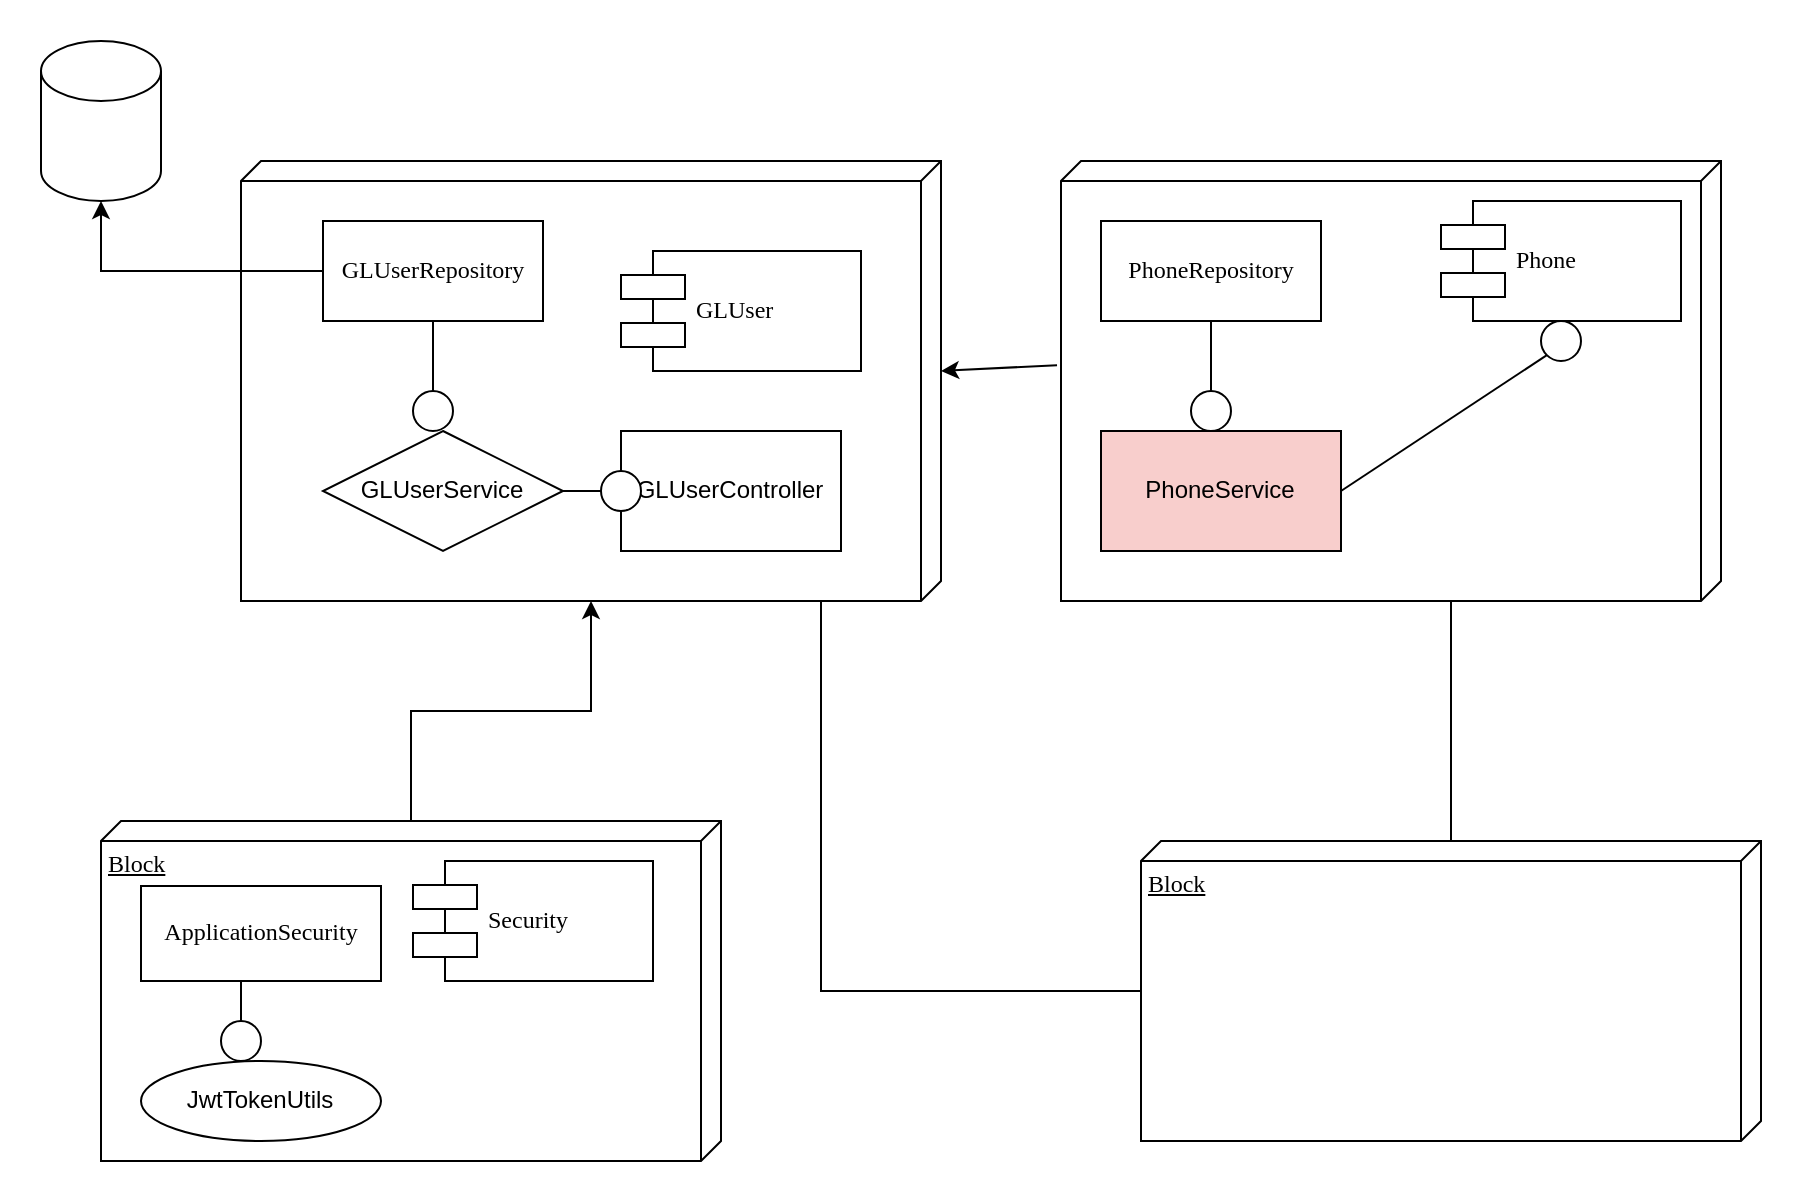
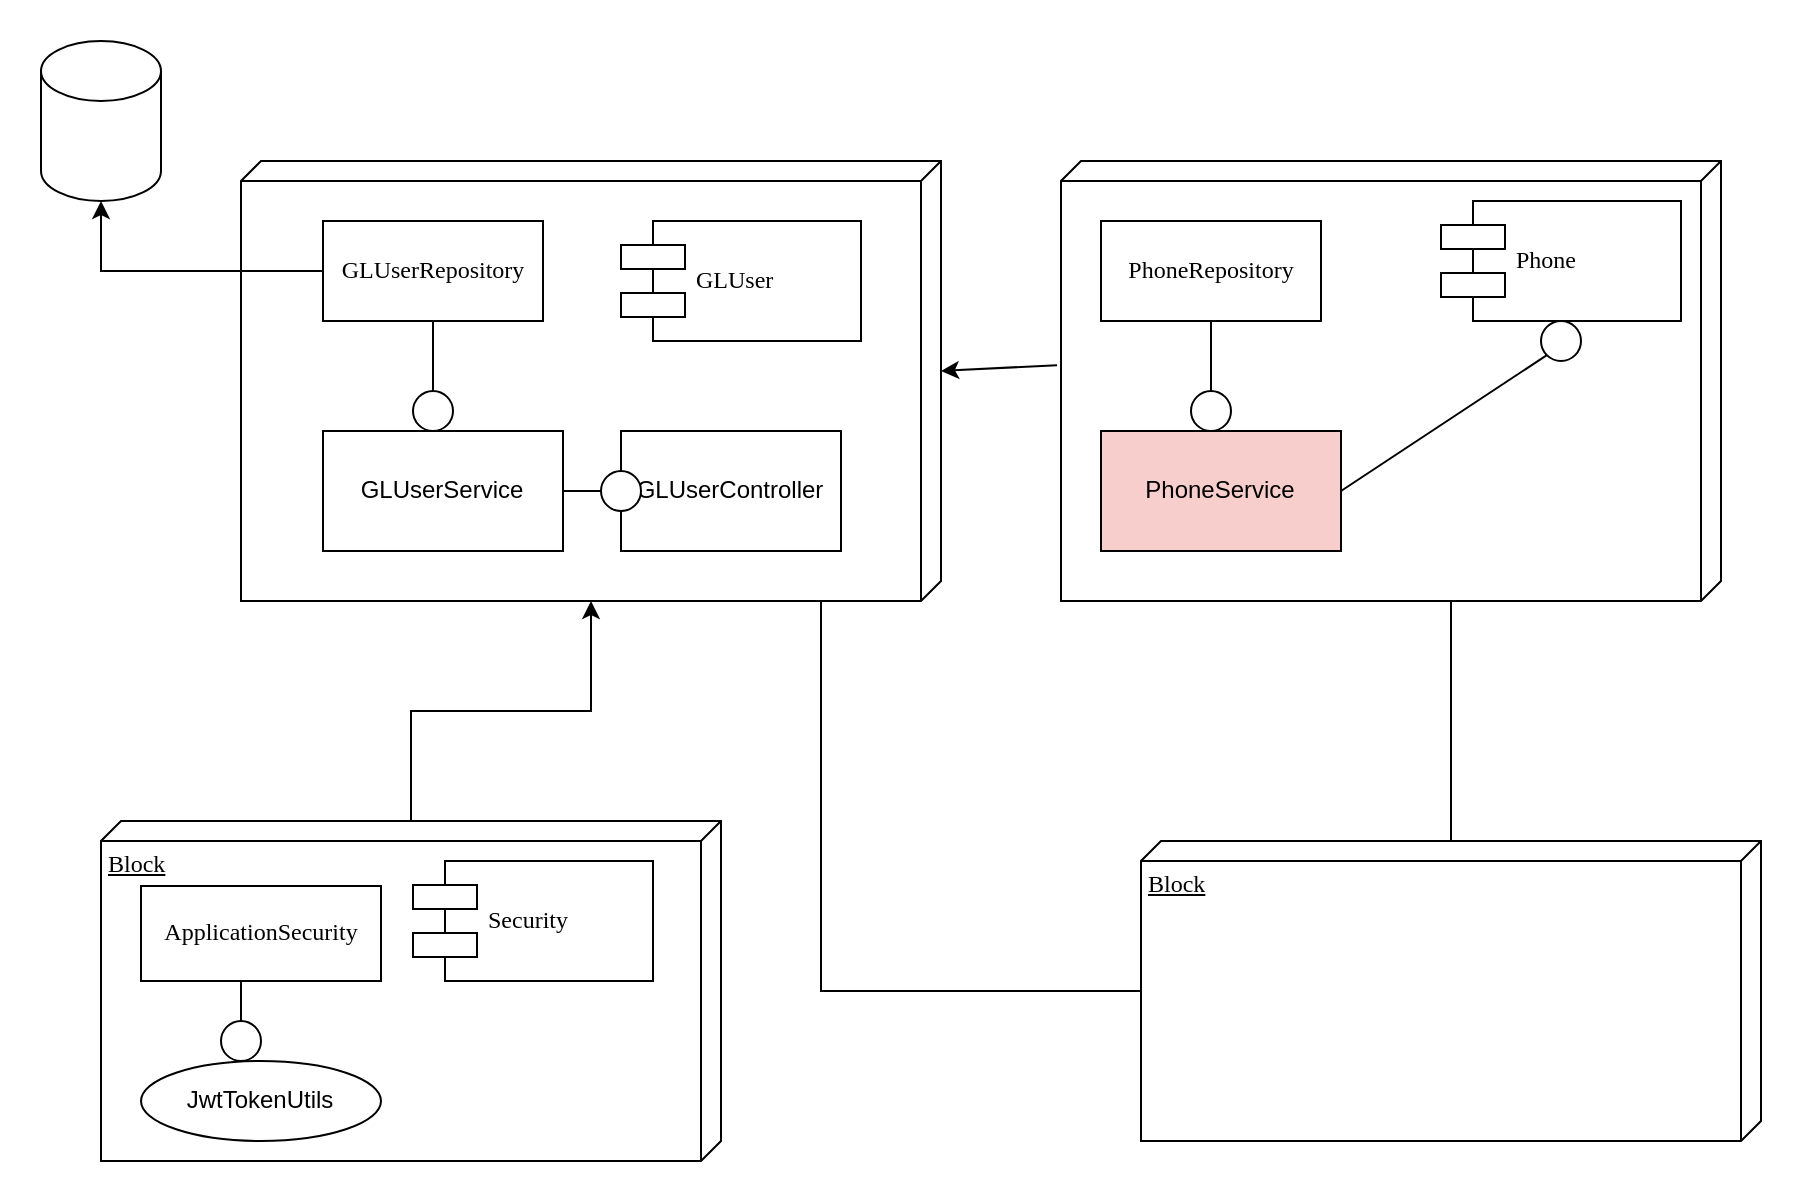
- <mxCell id="7" value="GLUser" style="shape=component;align=left;spacingLeft=36;rounded=0;shadow=0;comic=0;labelBackgroundColor=none;strokeWidth=1;fontFamily=Verdana;fontSize=12;html=1;" parent="1" vertex="1"><mxGeometry x="310" y="125" width="120" height="60" as="geometry" /></mxCell>
+ <mxCell id="7" value="GLUser" style="shape=component;align=left;spacingLeft=36;rounded=0;shadow=0;comic=0;labelBackgroundColor=none;strokeWidth=1;fontFamily=Verdana;fontSize=12;html=1;" parent="1" vertex="1"><mxGeometry x="310" y="110" width="120" height="60" as="geometry" /></mxCell>
- <mxCell id="12" value="GLUserService" style="rhombus;whiteSpace=wrap;html=1;" parent="1" vertex="1"><mxGeometry x="161" y="215" width="120" height="60" as="geometry" /></mxCell>
+ <mxCell id="12" value="GLUserService" style="rounded=0;whiteSpace=wrap;html=1;" parent="1" vertex="1"><mxGeometry x="161" y="215" width="120" height="60" as="geometry" /></mxCell>
